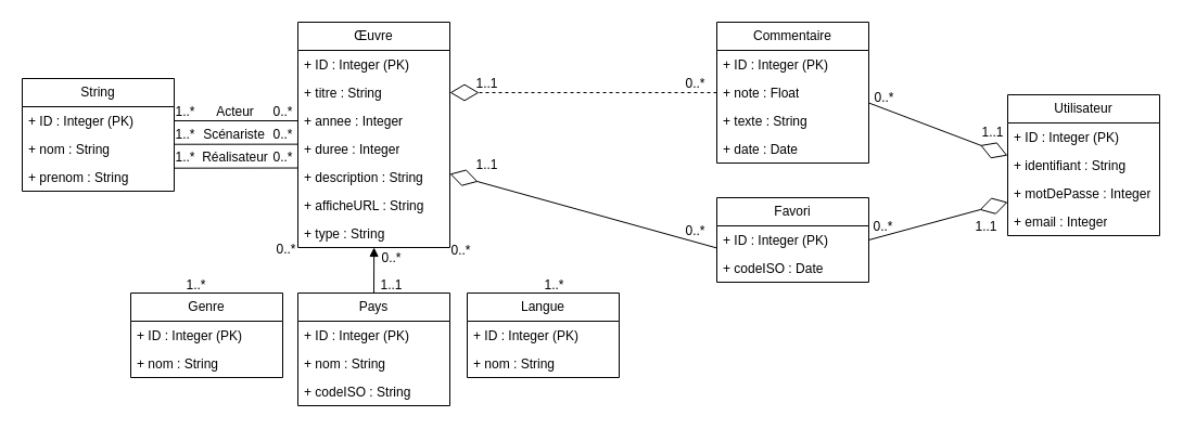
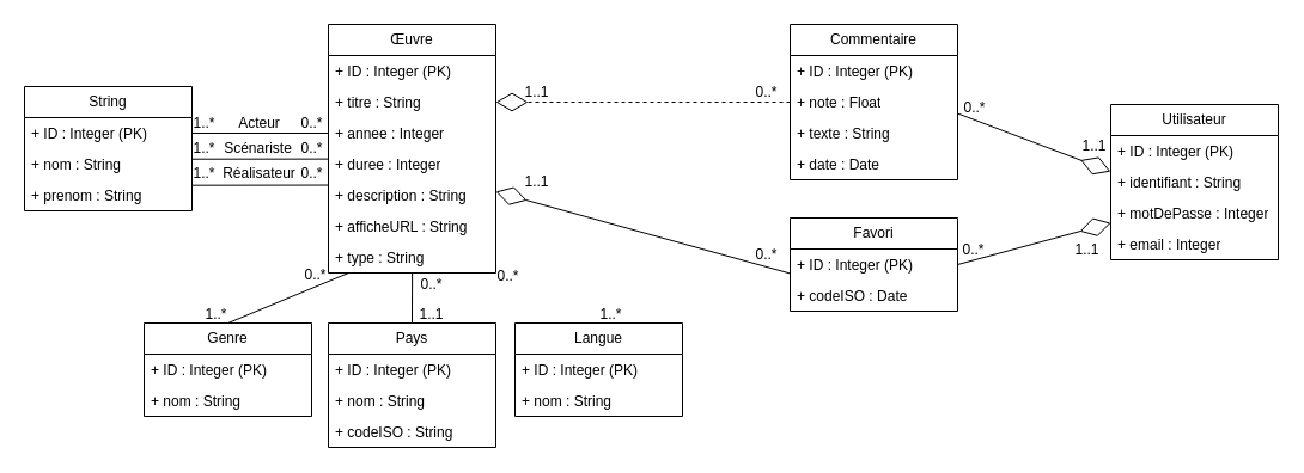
- <mxCell id="41" value="" style="endArrow=block;html=1;rounded=0;exitX=0.5;exitY=0;exitDx=0;exitDy=0;entryX=0.501;entryY=0.998;entryDx=0;entryDy=0;entryPerimeter=0;" parent="1" source="20" target="9" edge="1"><mxGeometry width="50" height="50" relative="1" as="geometry"><mxPoint x="550" y="280" as="sourcePoint" /><mxPoint x="344" y="230" as="targetPoint" /></mxGeometry></mxCell>
+ <mxCell id="41" value="" style="endArrow=none;html=1;rounded=0;exitX=0.5;exitY=0;exitDx=0;exitDy=0;entryX=0.501;entryY=0.998;entryDx=0;entryDy=0;entryPerimeter=0;" parent="1" source="20" target="9" edge="1"><mxGeometry width="50" height="50" relative="1" as="geometry"><mxPoint x="550" y="280" as="sourcePoint" /><mxPoint x="344" y="230" as="targetPoint" /></mxGeometry></mxCell>
+ <mxCell id="43" value="" style="endArrow=none;html=1;rounded=0;entryX=0.12;entryY=1.005;entryDx=0;entryDy=0;entryPerimeter=0;exitX=0.5;exitY=0;exitDx=0;exitDy=0;" parent="1" source="14" target="9" edge="1"><mxGeometry width="50" height="50" relative="1" as="geometry"><mxPoint x="437" y="272" as="sourcePoint" /><mxPoint x="330" y="230" as="targetPoint" /></mxGeometry></mxCell>
